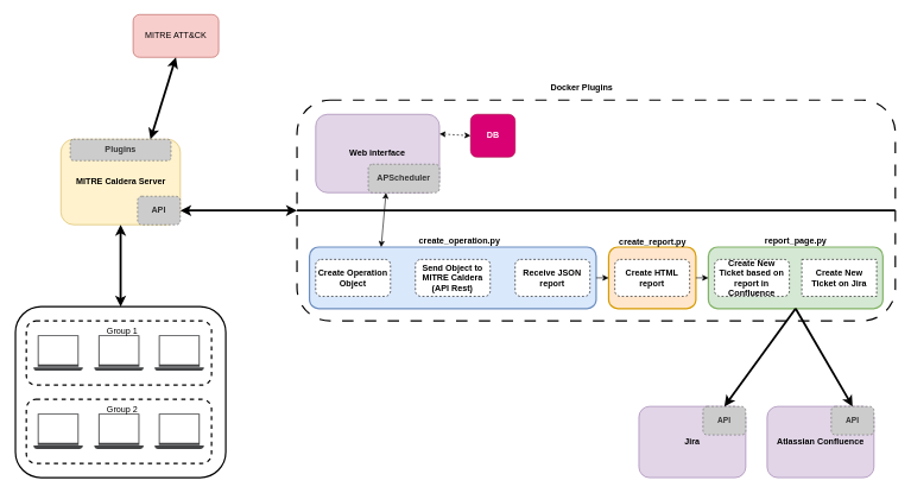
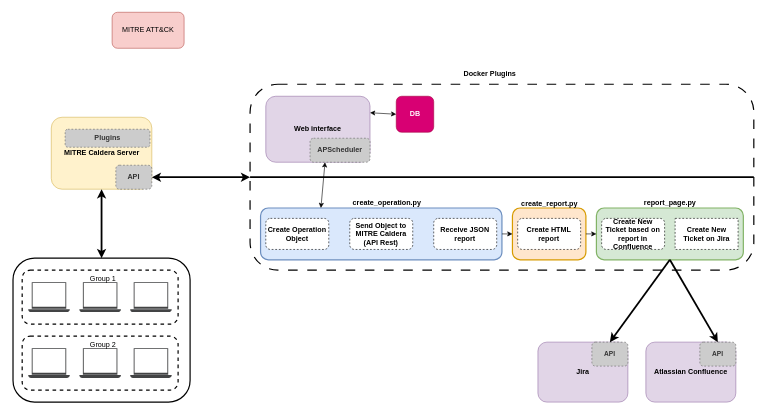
- <mxCell id="51" value="" style="endArrow=classic;startArrow=classic;html=1;rounded=0;entryX=0.5;entryY=1;entryDx=0;entryDy=0;exitX=0.75;exitY=0;exitDx=0;exitDy=0;strokeWidth=3;" edge="1" parent="1" source="19" target="50"><mxGeometry width="50" height="50" relative="1" as="geometry"><mxPoint x="136" y="210" as="sourcePoint" /><mxPoint x="96" y="90" as="targetPoint" /></mxGeometry></mxCell>
- <mxCell id="54" value="" style="endArrow=classic;startArrow=classic;html=1;rounded=0;exitX=1;exitY=0.25;exitDx=0;exitDy=0;entryX=0;entryY=0.5;entryDx=0;entryDy=0;dashed=1;" edge="1" parent="1" source="53" target="55"><mxGeometry width="50" height="50" relative="1" as="geometry"><mxPoint x="796" y="250" as="sourcePoint" /><mxPoint x="846" y="200" as="targetPoint" /></mxGeometry></mxCell>
+ <mxCell id="54" value="" style="endArrow=classic;startArrow=classic;html=1;rounded=0;exitX=1;exitY=0.25;exitDx=0;exitDy=0;entryX=0;entryY=0.5;entryDx=0;entryDy=0;" edge="1" parent="1" source="53" target="55"><mxGeometry width="50" height="50" relative="1" as="geometry"><mxPoint x="796" y="250" as="sourcePoint" /><mxPoint x="846" y="200" as="targetPoint" /></mxGeometry></mxCell>
- <mxCell id="46" value="&lt;b&gt;Plugins&lt;/b&gt;" style="rounded=1;whiteSpace=wrap;html=1;fillColor=#CCCCCC;strokeColor=#666666;gradientDirection=north;dashed=1;fontColor=#333333;" vertex="1" parent="1"><mxGeometry x="97.63" y="195" width="141.46" height="30" as="geometry" /></mxCell>
+ <mxCell id="46" value="&lt;b&gt;Plugins&lt;/b&gt;" style="rounded=1;whiteSpace=wrap;html=1;fillColor=#CCCCCC;strokeColor=#666666;gradientDirection=north;dashed=1;fontColor=#333333;" vertex="1" parent="1"><mxGeometry x="107.63" y="215" width="141.46" height="30" as="geometry" /></mxCell>
